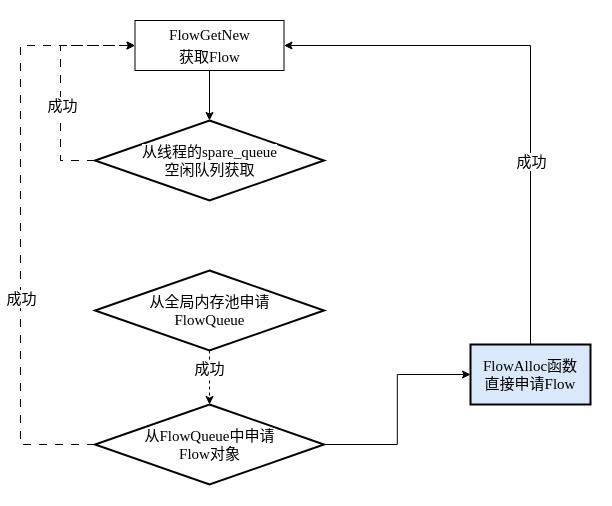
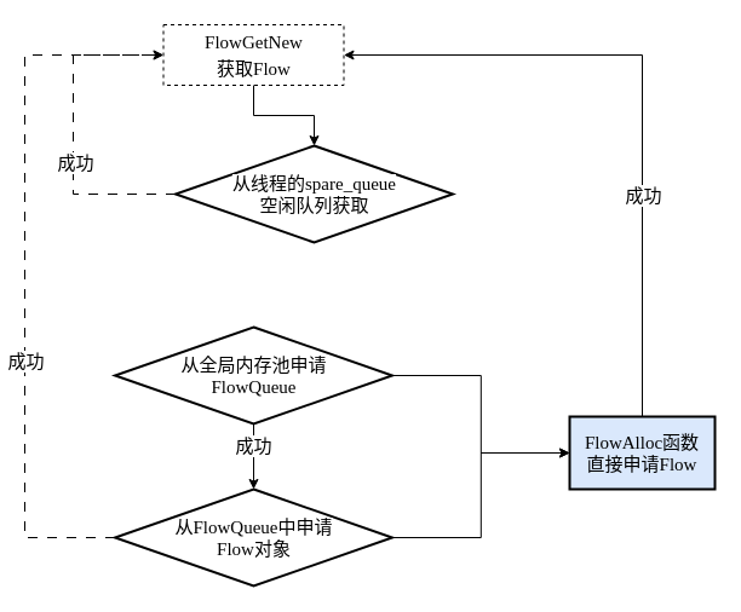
- <mxCell id="11" style="edgeStyle=orthogonalEdgeStyle;rounded=0;orthogonalLoop=1;jettySize=auto;html=1;exitX=0;exitY=0.5;exitDx=0;exitDy=0;exitPerimeter=0;entryX=0;entryY=0.5;entryDx=0;entryDy=0;dashed=1;dashPattern=8 8;" edge="1" parent="1" source="14" target="3"><mxGeometry relative="1" as="geometry"><Array as="points"><mxPoint x="20" y="444" /><mxPoint x="20" y="45" /></Array></mxGeometry></mxCell>
+ <mxCell id="11" style="edgeStyle=orthogonalEdgeStyle;rounded=0;orthogonalLoop=1;jettySize=auto;html=1;exitX=0;exitY=0.5;exitDx=0;exitDy=0;exitPerimeter=0;entryX=0;entryY=0.5;entryDx=0;entryDy=0;dashed=1;dashPattern=8 8;endArrow=open;" edge="1" parent="1" source="14" target="3"><mxGeometry relative="1" as="geometry"><Array as="points"><mxPoint x="20" y="444" /><mxPoint x="20" y="45" /></Array></mxGeometry></mxCell>
- <mxCell id="3" value="&lt;div style=&quot;background-color: rgb(255, 255, 255); line-height: 22px; white-space: pre;&quot;&gt;FlowGetNew&lt;br&gt;获取Flow&lt;/div&gt;" style="rounded=0;whiteSpace=wrap;html=1;fillColor=none;fontFamily=Times New Roman;fontSize=15;" parent="1" vertex="1"><mxGeometry x="134.5" y="20" width="149" height="50" as="geometry" /></mxCell>
+ <mxCell id="3" value="&lt;div style=&quot;background-color: rgb(255, 255, 255); line-height: 22px; white-space: pre;&quot;&gt;FlowGetNew&lt;br&gt;获取Flow&lt;/div&gt;" style="rounded=0;whiteSpace=wrap;html=1;fillColor=none;fontFamily=Times New Roman;fontSize=15;dashed=1;" parent="1" vertex="1"><mxGeometry x="134.5" y="20" width="149" height="50" as="geometry" /></mxCell>
- <mxCell id="6" value="&lt;span style=&quot;white-space: pre; background-color: rgb(255, 255, 255);&quot;&gt;从线程的spare_queue&lt;/span&gt;&lt;br style=&quot;white-space: pre;&quot;&gt;&lt;span style=&quot;white-space: pre; background-color: rgb(255, 255, 255);&quot;&gt;空闲队列获取&lt;/span&gt;" style="strokeWidth=2;html=1;shape=mxgraph.flowchart.decision;whiteSpace=wrap;fontFamily=Times New Roman;fontSize=15;" vertex="1" parent="1"><mxGeometry x="94.5" y="120" width="229" height="80" as="geometry" /></mxCell>
+ <mxCell id="6" value="&lt;span style=&quot;white-space: pre; background-color: rgb(255, 255, 255);&quot;&gt;从线程的spare_queue&lt;/span&gt;&lt;br style=&quot;white-space: pre;&quot;&gt;&lt;span style=&quot;white-space: pre; background-color: rgb(255, 255, 255);&quot;&gt;空闲队列获取&lt;/span&gt;" style="strokeWidth=2;html=1;shape=mxgraph.flowchart.decision;whiteSpace=wrap;fontFamily=Times New Roman;fontSize=15;" vertex="1" parent="1"><mxGeometry x="144.5" y="120" width="229" height="80" as="geometry" /></mxCell>
+ <mxCell id="9" style="edgeStyle=orthogonalEdgeStyle;rounded=0;orthogonalLoop=1;jettySize=auto;html=1;exitX=1;exitY=0.5;exitDx=0;exitDy=0;exitPerimeter=0;entryX=0;entryY=0.5;entryDx=0;entryDy=0;" edge="1" parent="1" source="10" target="17"><mxGeometry relative="1" as="geometry" /></mxCell>
- <mxCell id="7" value="" style="edgeStyle=orthogonalEdgeStyle;rounded=0;orthogonalLoop=1;jettySize=auto;html=1;dashed=1;" edge="1" parent="1" source="10" target="14"><mxGeometry relative="1" as="geometry" /></mxCell>
+ <mxCell id="7" value="" style="edgeStyle=orthogonalEdgeStyle;rounded=0;orthogonalLoop=1;jettySize=auto;html=1;" edge="1" parent="1" source="10" target="14"><mxGeometry relative="1" as="geometry" /></mxCell>
